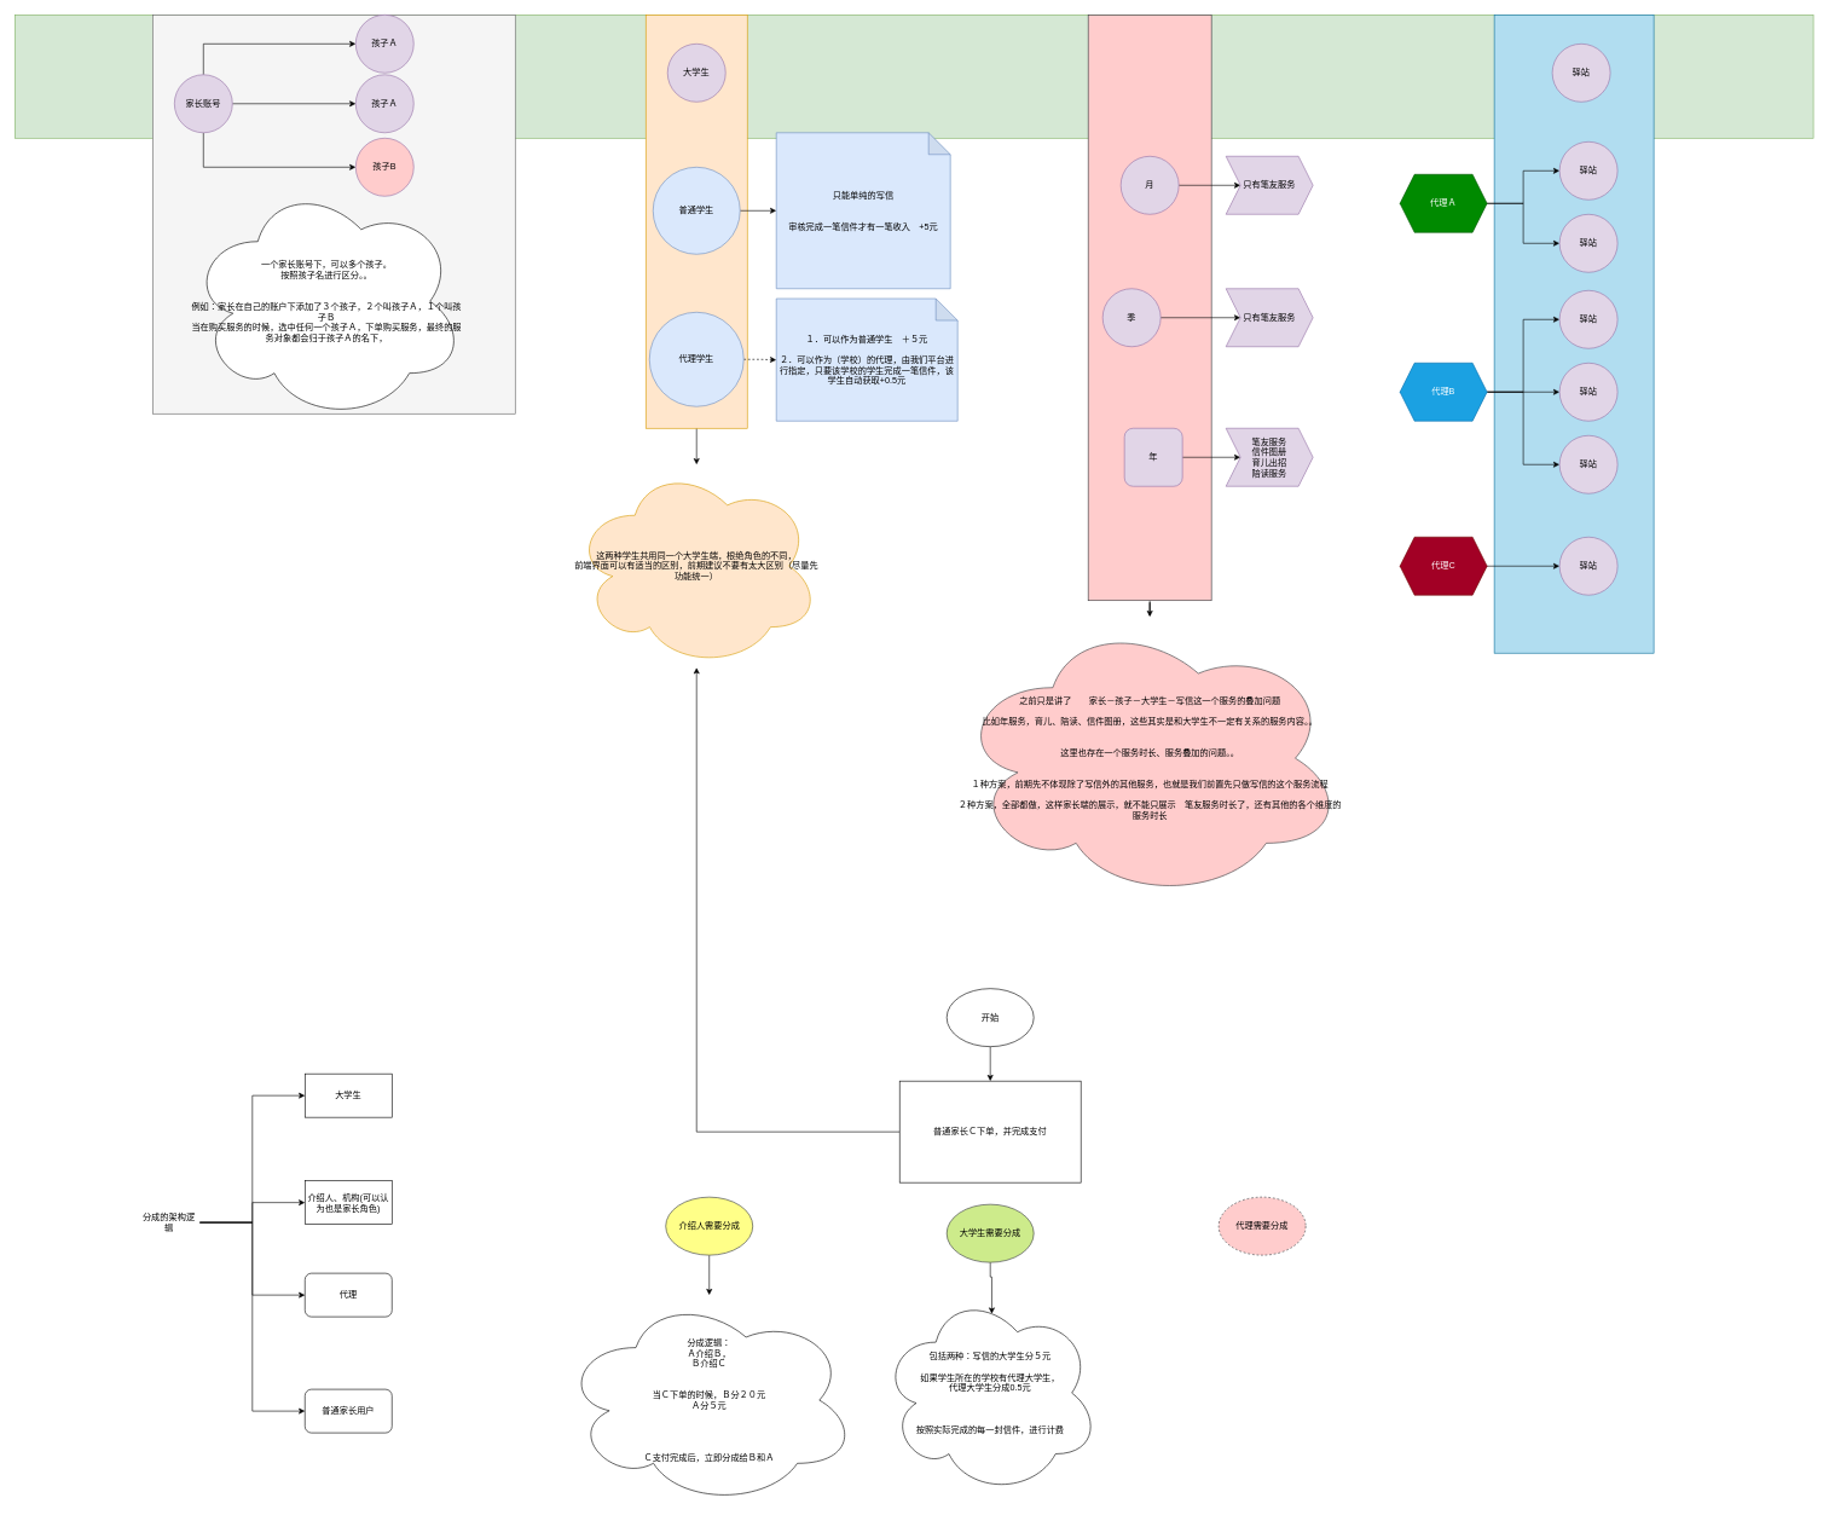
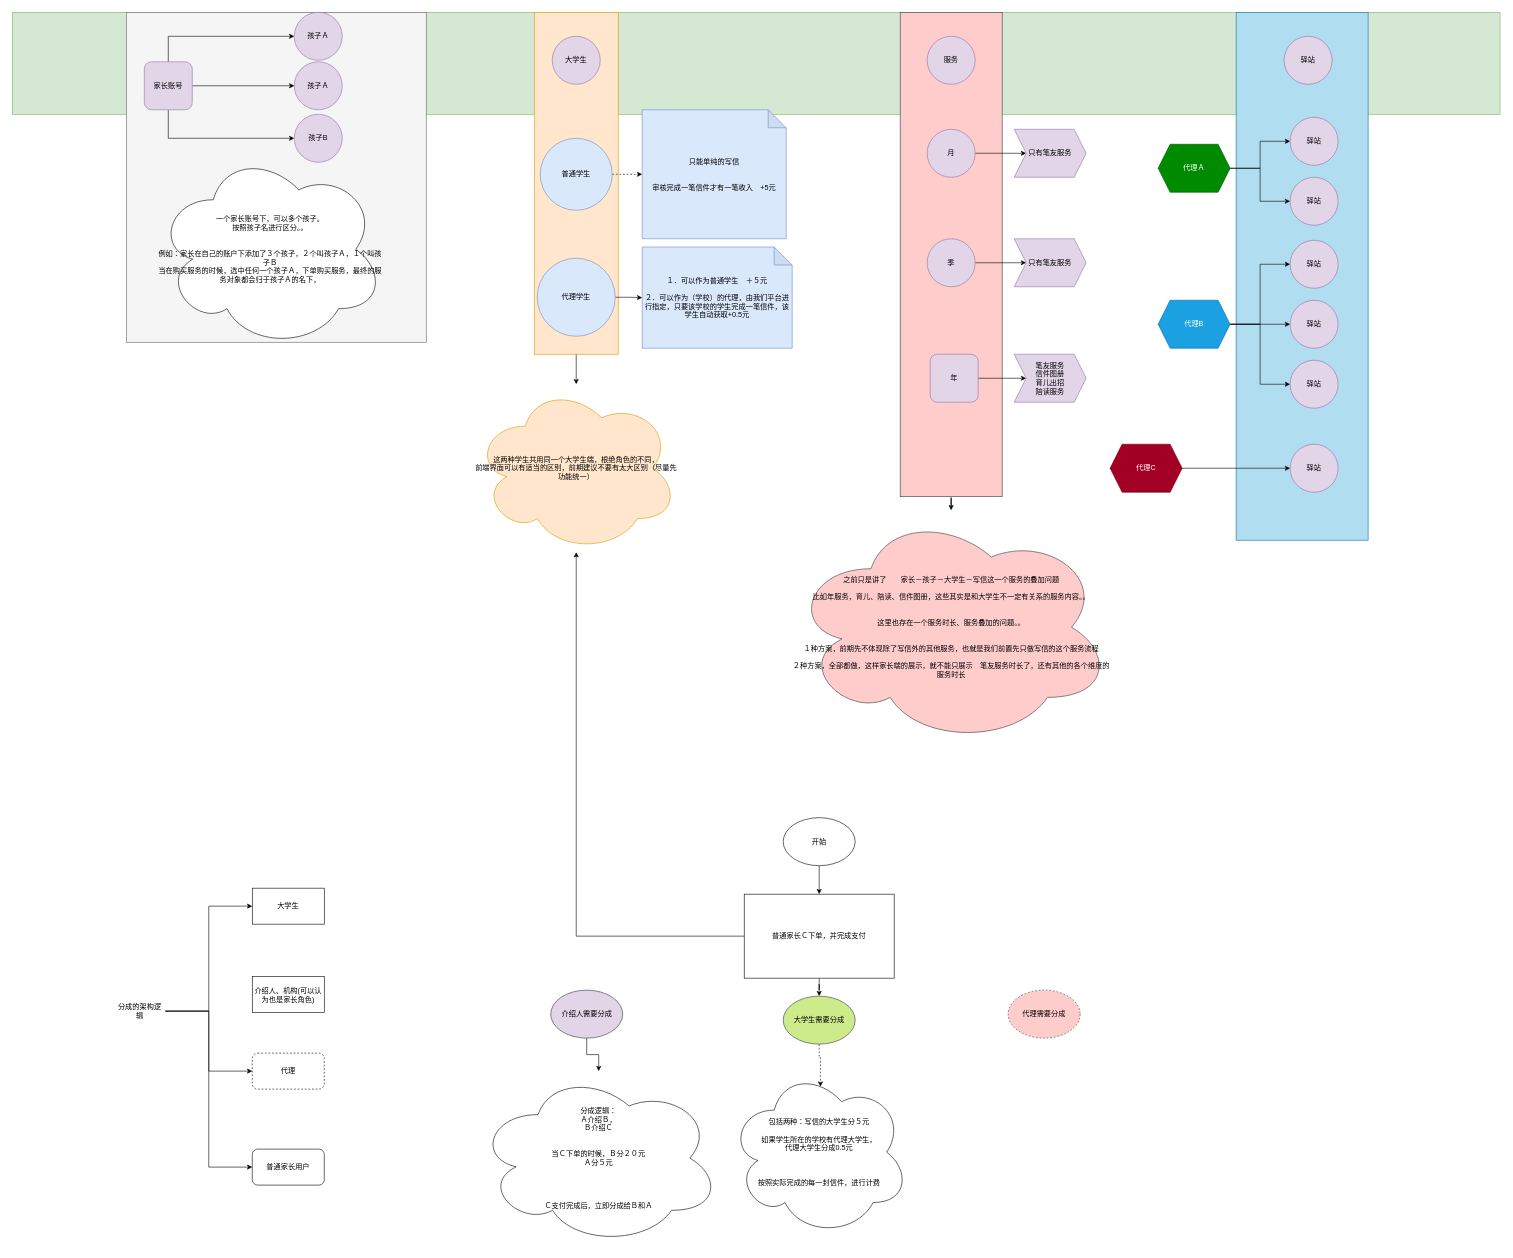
+ <mxCell id="41" value="服务" style="ellipse;whiteSpace=wrap;html=1;aspect=fixed;fillColor=#e1d5e7;strokeColor=#9673a6;" vertex="1" parent="1"><mxGeometry x="1545" y="60" width="80" height="80" as="geometry" /></mxCell>
- <mxCell id="17" value="家长账号" style="ellipse;whiteSpace=wrap;html=1;aspect=fixed;fillColor=#e1d5e7;strokeColor=#9673a6;" vertex="1" parent="1"><mxGeometry x="240" y="102.5" width="80" height="80" as="geometry" /></mxCell>
+ <mxCell id="17" value="家长账号" style="whiteSpace=wrap;html=1;aspect=fixed;fillColor=#e1d5e7;strokeColor=#9673a6;rounded=1;" vertex="1" parent="1"><mxGeometry x="240" y="102.5" width="80" height="80" as="geometry" /></mxCell>
- <mxCell id="20" value="孩子B" style="ellipse;whiteSpace=wrap;html=1;aspect=fixed;fillColor=#ffcccc;strokeColor=#9673a6;" vertex="1" parent="1"><mxGeometry x="490" y="190" width="80" height="80" as="geometry" /></mxCell>
+ <mxCell id="20" value="孩子B" style="ellipse;whiteSpace=wrap;html=1;aspect=fixed;fillColor=#e1d5e7;strokeColor=#9673a6;" vertex="1" parent="1"><mxGeometry x="490" y="190" width="80" height="80" as="geometry" /></mxCell>
- <mxCell id="6" value="" style="edgeStyle=orthogonalEdgeStyle;rounded=0;orthogonalLoop=1;jettySize=auto;html=1;" edge="1" parent="1" source="7" target="10"><mxGeometry relative="1" as="geometry" /></mxCell>
+ <mxCell id="6" value="" style="edgeStyle=orthogonalEdgeStyle;rounded=0;orthogonalLoop=1;jettySize=auto;html=1;dashed=1;" edge="1" parent="1" source="7" target="10"><mxGeometry relative="1" as="geometry" /></mxCell>
- <mxCell id="45" value="季" style="ellipse;whiteSpace=wrap;html=1;aspect=fixed;fillColor=#e1d5e7;strokeColor=#9673a6;" vertex="1" parent="1"><mxGeometry x="1520" y="397.5" width="80" height="80" as="geometry" /></mxCell>
+ <mxCell id="45" value="季" style="ellipse;whiteSpace=wrap;html=1;aspect=fixed;fillColor=#e1d5e7;strokeColor=#9673a6;" vertex="1" parent="1"><mxGeometry x="1545" y="397.5" width="80" height="80" as="geometry" /></mxCell>
- <mxCell id="8" value="" style="edgeStyle=orthogonalEdgeStyle;rounded=0;orthogonalLoop=1;jettySize=auto;html=1;dashed=1;" edge="1" parent="1" source="9" target="11"><mxGeometry relative="1" as="geometry" /></mxCell>
+ <mxCell id="8" value="" style="edgeStyle=orthogonalEdgeStyle;rounded=0;orthogonalLoop=1;jettySize=auto;html=1;" edge="1" parent="1" source="9" target="11"><mxGeometry relative="1" as="geometry" /></mxCell>
- <mxCell id="28" value="代理C" style="shape=hexagon;perimeter=hexagonPerimeter2;whiteSpace=wrap;html=1;fixedSize=1;fillColor=#a20025;strokeColor=#6F0000;fontColor=#ffffff;" vertex="1" parent="1"><mxGeometry x="1930" y="740" width="120" height="80" as="geometry" /></mxCell>
+ <mxCell id="28" value="代理C" style="shape=hexagon;perimeter=hexagonPerimeter2;whiteSpace=wrap;html=1;fixedSize=1;fillColor=#a20025;strokeColor=#6F0000;fontColor=#ffffff;" vertex="1" parent="1"><mxGeometry x="1850" y="740" width="120" height="80" as="geometry" /></mxCell>
+ <mxCell id="64" value="" style="edgeStyle=orthogonalEdgeStyle;rounded=0;orthogonalLoop=1;jettySize=auto;html=1;" edge="1" parent="1" source="65" target="69"><mxGeometry relative="1" as="geometry" /></mxCell>
- <mxCell id="53" style="edgeStyle=orthogonalEdgeStyle;rounded=0;orthogonalLoop=1;jettySize=auto;html=1;entryX=0;entryY=0.5;entryDx=0;entryDy=0;" edge="1" parent="1" source="56" target="58"><mxGeometry relative="1" as="geometry" /></mxCell>
- <mxCell id="67" value="介绍人需要分成" style="ellipse;whiteSpace=wrap;html=1;fillColor=#ffff88;strokeColor=#36393d;" vertex="1" parent="1"><mxGeometry x="917.5" y="1650" width="120" height="80" as="geometry" /></mxCell>
+ <mxCell id="67" value="介绍人需要分成" style="ellipse;whiteSpace=wrap;html=1;fillColor=#e1d5e7;strokeColor=#36393d;" vertex="1" parent="1"><mxGeometry x="917.5" y="1650" width="120" height="80" as="geometry" /></mxCell>
- <mxCell id="68" value="" style="edgeStyle=orthogonalEdgeStyle;rounded=0;orthogonalLoop=1;jettySize=auto;html=1;entryX=0.507;entryY=0.11;entryDx=0;entryDy=0;entryPerimeter=0;" edge="1" parent="1" source="69" target="70"><mxGeometry relative="1" as="geometry" /></mxCell>
+ <mxCell id="68" value="" style="edgeStyle=orthogonalEdgeStyle;rounded=0;orthogonalLoop=1;jettySize=auto;html=1;entryX=0.507;entryY=0.11;entryDx=0;entryDy=0;entryPerimeter=0;dashed=1;" edge="1" parent="1" source="69" target="70"><mxGeometry relative="1" as="geometry" /></mxCell>
- <mxCell id="59" value="代理" style="rounded=1;whiteSpace=wrap;html=1;" vertex="1" parent="1"><mxGeometry x="420" y="1755" width="120" height="60" as="geometry" /></mxCell>
+ <mxCell id="59" value="代理" style="rounded=1;whiteSpace=wrap;html=1;dashed=1;" vertex="1" parent="1"><mxGeometry x="420" y="1755" width="120" height="60" as="geometry" /></mxCell>
- <mxCell id="71" value="分成逻辑：&lt;br&gt;Ａ介绍Ｂ，&lt;br&gt;Ｂ介绍Ｃ&lt;br&gt;&lt;br&gt;&lt;br&gt;当Ｃ下单的时候，Ｂ分２０元&lt;br&gt;Ａ分５元&lt;br&gt;&lt;br&gt;&lt;br&gt;&lt;br&gt;&lt;br&gt;Ｃ支付完成后，立即分成给Ｂ和Ａ" style="ellipse;shape=cloud;whiteSpace=wrap;html=1;" vertex="1" parent="1"><mxGeometry x="775" y="1785" width="405" height="290" as="geometry" /></mxCell>
+ <mxCell id="71" value="分成逻辑：&lt;br&gt;Ａ介绍Ｂ，&lt;br&gt;Ｂ介绍Ｃ&lt;br&gt;&lt;br&gt;&lt;br&gt;当Ｃ下单的时候，Ｂ分２０元&lt;br&gt;Ａ分５元&lt;br&gt;&lt;br&gt;&lt;br&gt;&lt;br&gt;&lt;br&gt;Ｃ支付完成后，立即分成给Ｂ和Ａ" style="ellipse;shape=cloud;whiteSpace=wrap;html=1;" vertex="1" parent="1"><mxGeometry x="795" y="1785" width="405" height="290" as="geometry" /></mxCell>
